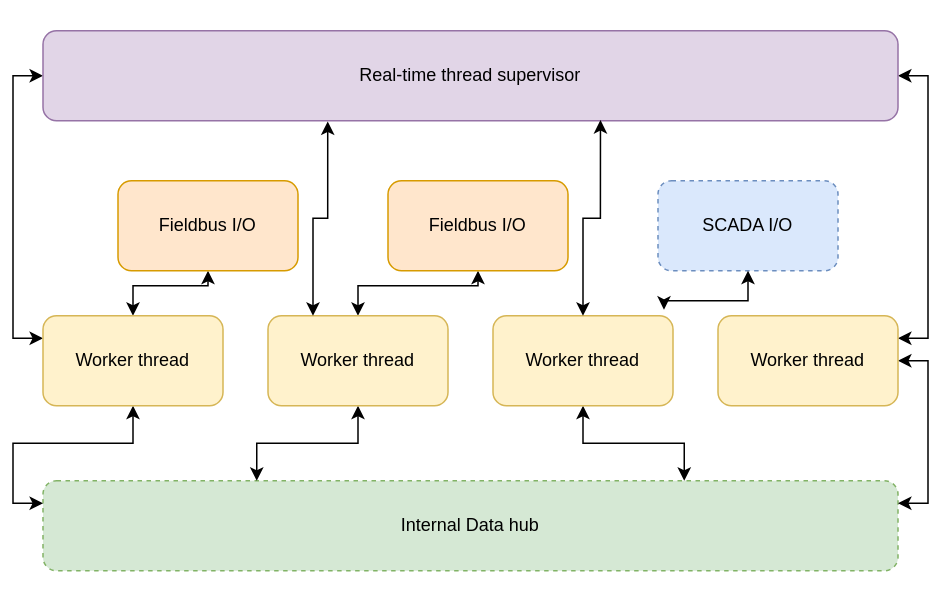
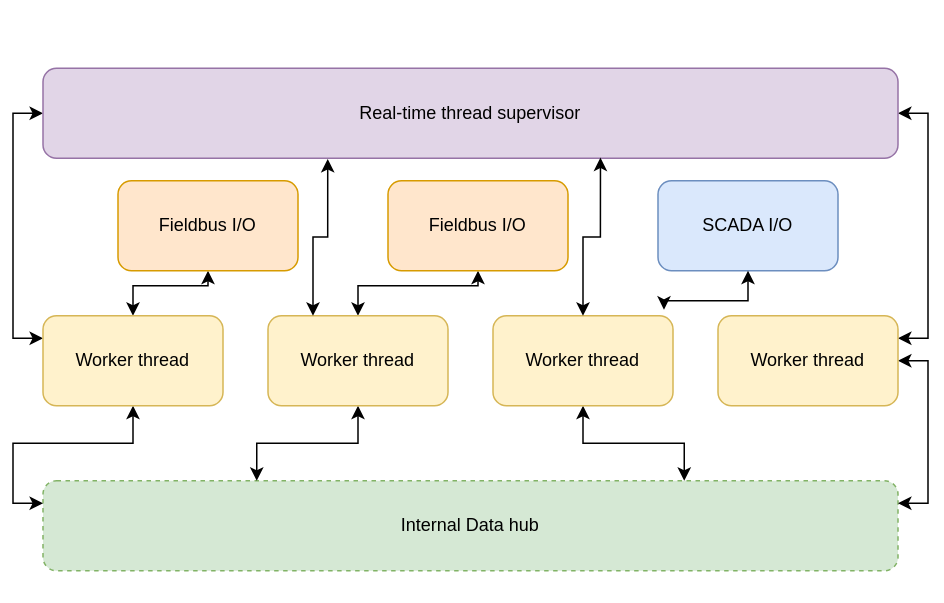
- <mxCell id="15" value="Real-time thread supervisor" style="rounded=1;whiteSpace=wrap;html=1;fillColor=#e1d5e7;strokeColor=#9673a6;" parent="1" vertex="1"><mxGeometry x="20" y="20" width="570" height="60" as="geometry" /></mxCell>
+ <mxCell id="15" value="Real-time thread supervisor" style="rounded=1;whiteSpace=wrap;html=1;fillColor=#e1d5e7;strokeColor=#9673a6;" parent="1" vertex="1"><mxGeometry x="20" y="45" width="570" height="60" as="geometry" /></mxCell>
- <mxCell id="17" value="SCADA I/O" style="rounded=1;whiteSpace=wrap;html=1;fillColor=#dae8fc;strokeColor=#6c8ebf;dashed=1;" parent="1" vertex="1"><mxGeometry x="430" y="120" width="120" height="60" as="geometry" /></mxCell>
+ <mxCell id="17" value="SCADA I/O" style="rounded=1;whiteSpace=wrap;html=1;fillColor=#dae8fc;strokeColor=#6c8ebf;" parent="1" vertex="1"><mxGeometry x="430" y="120" width="120" height="60" as="geometry" /></mxCell>
